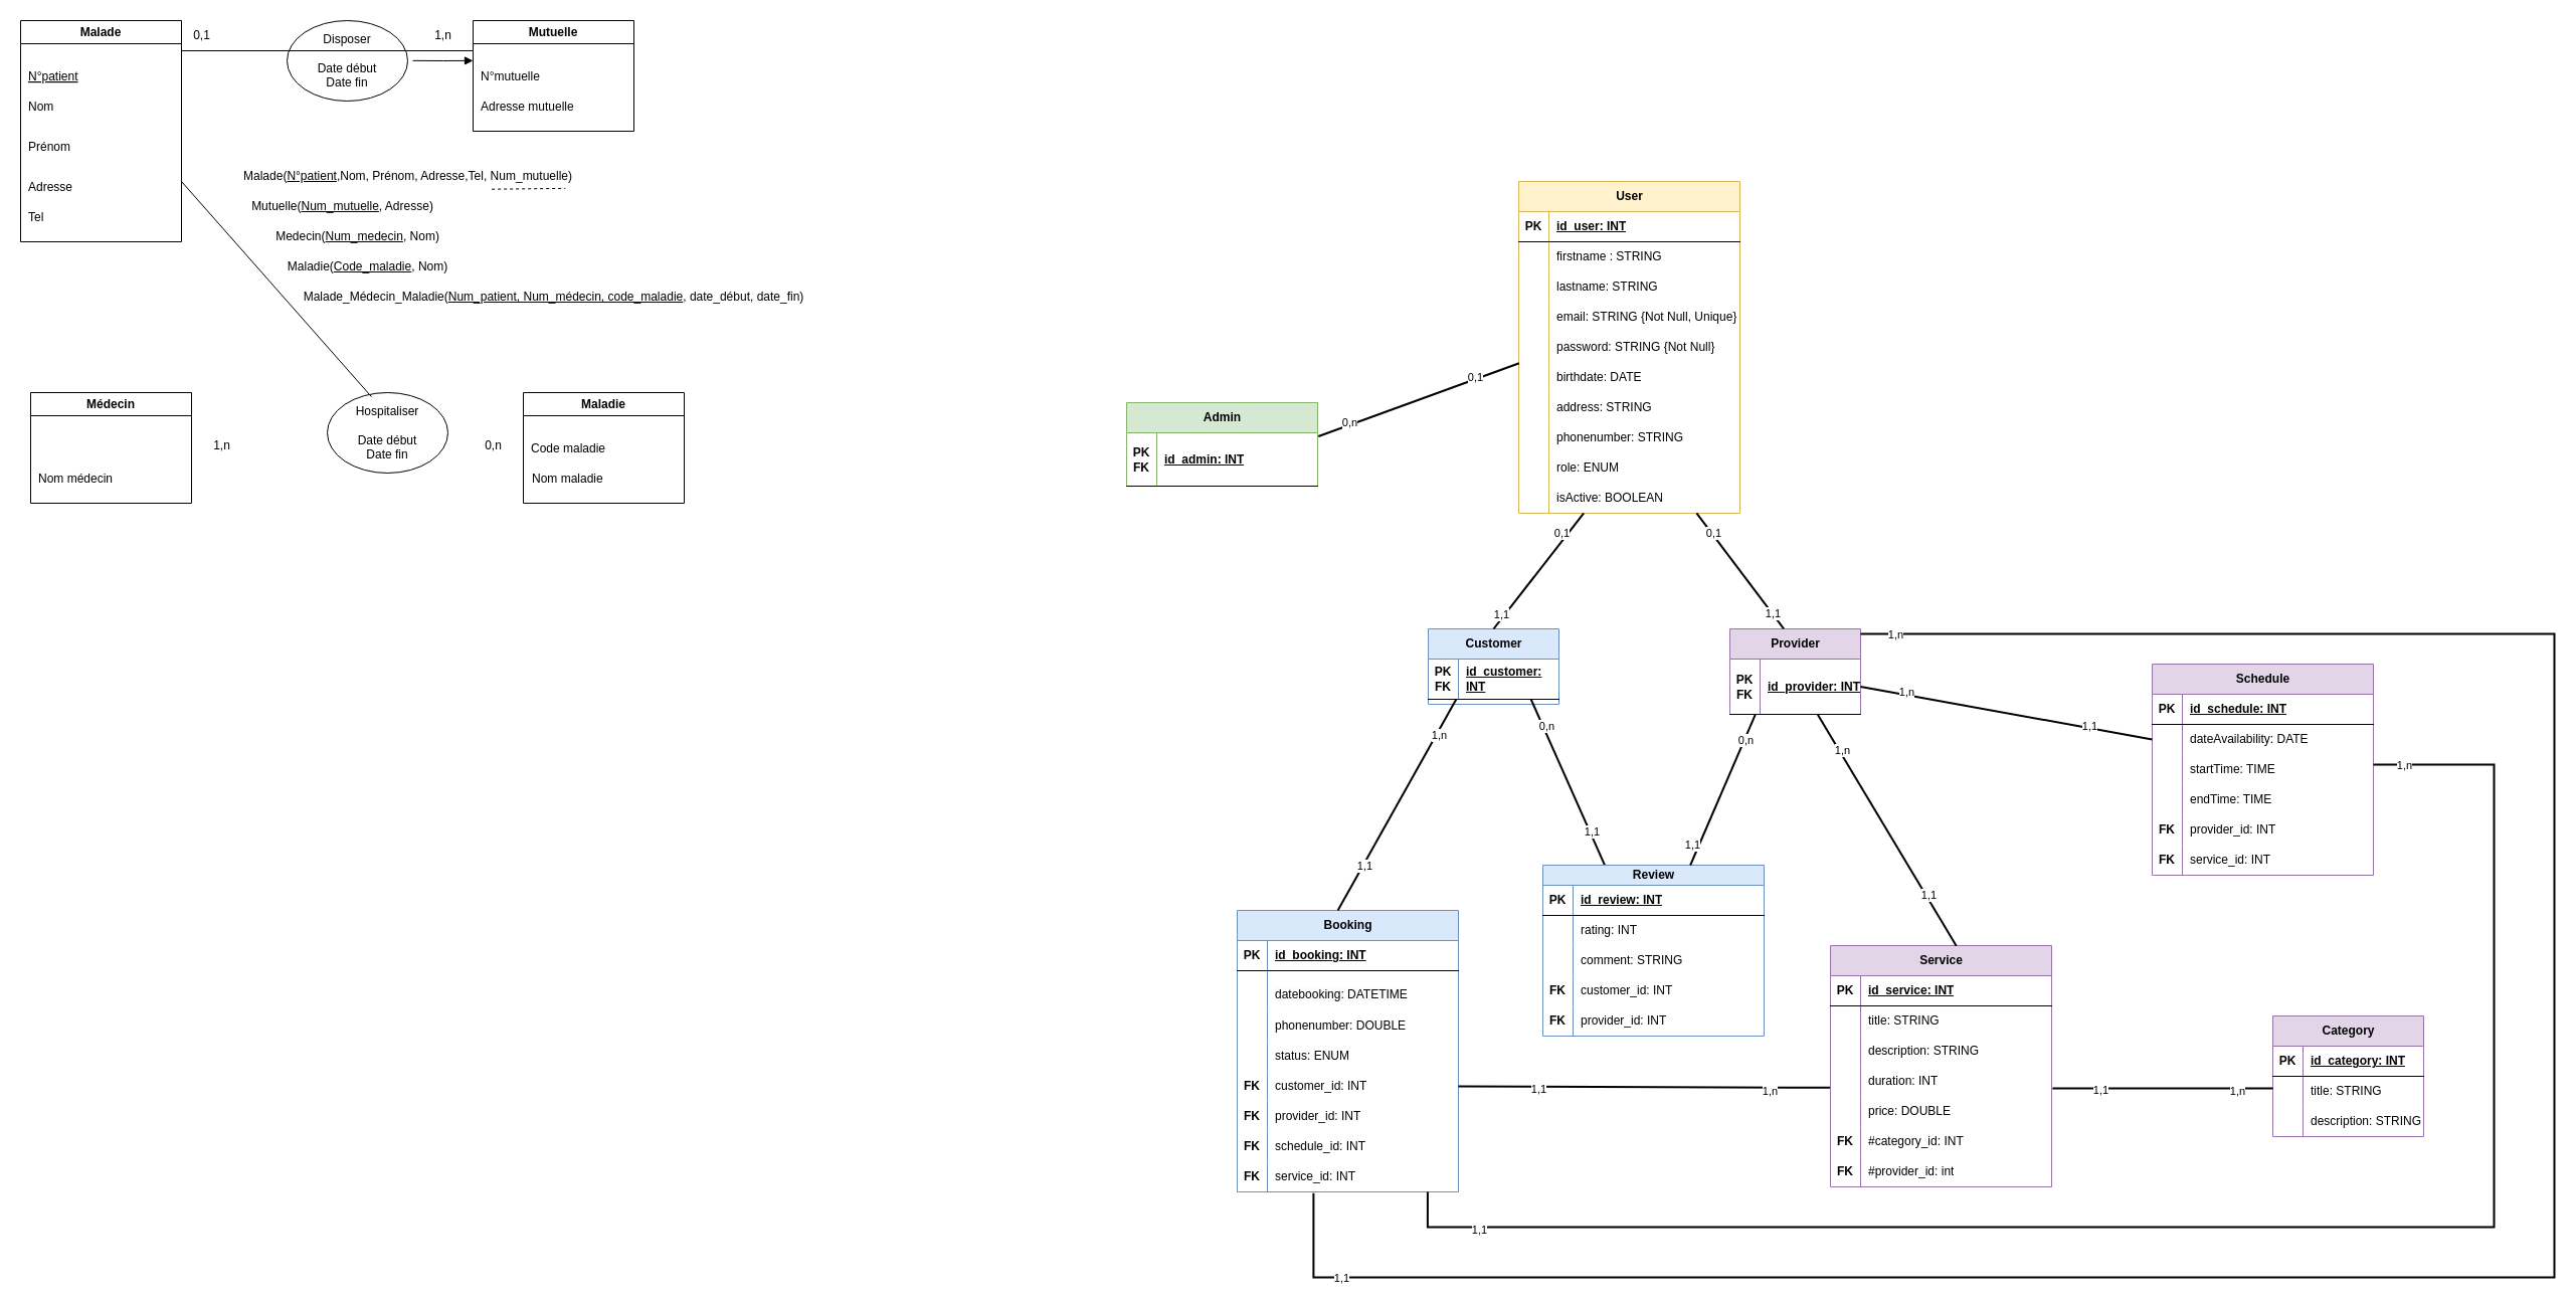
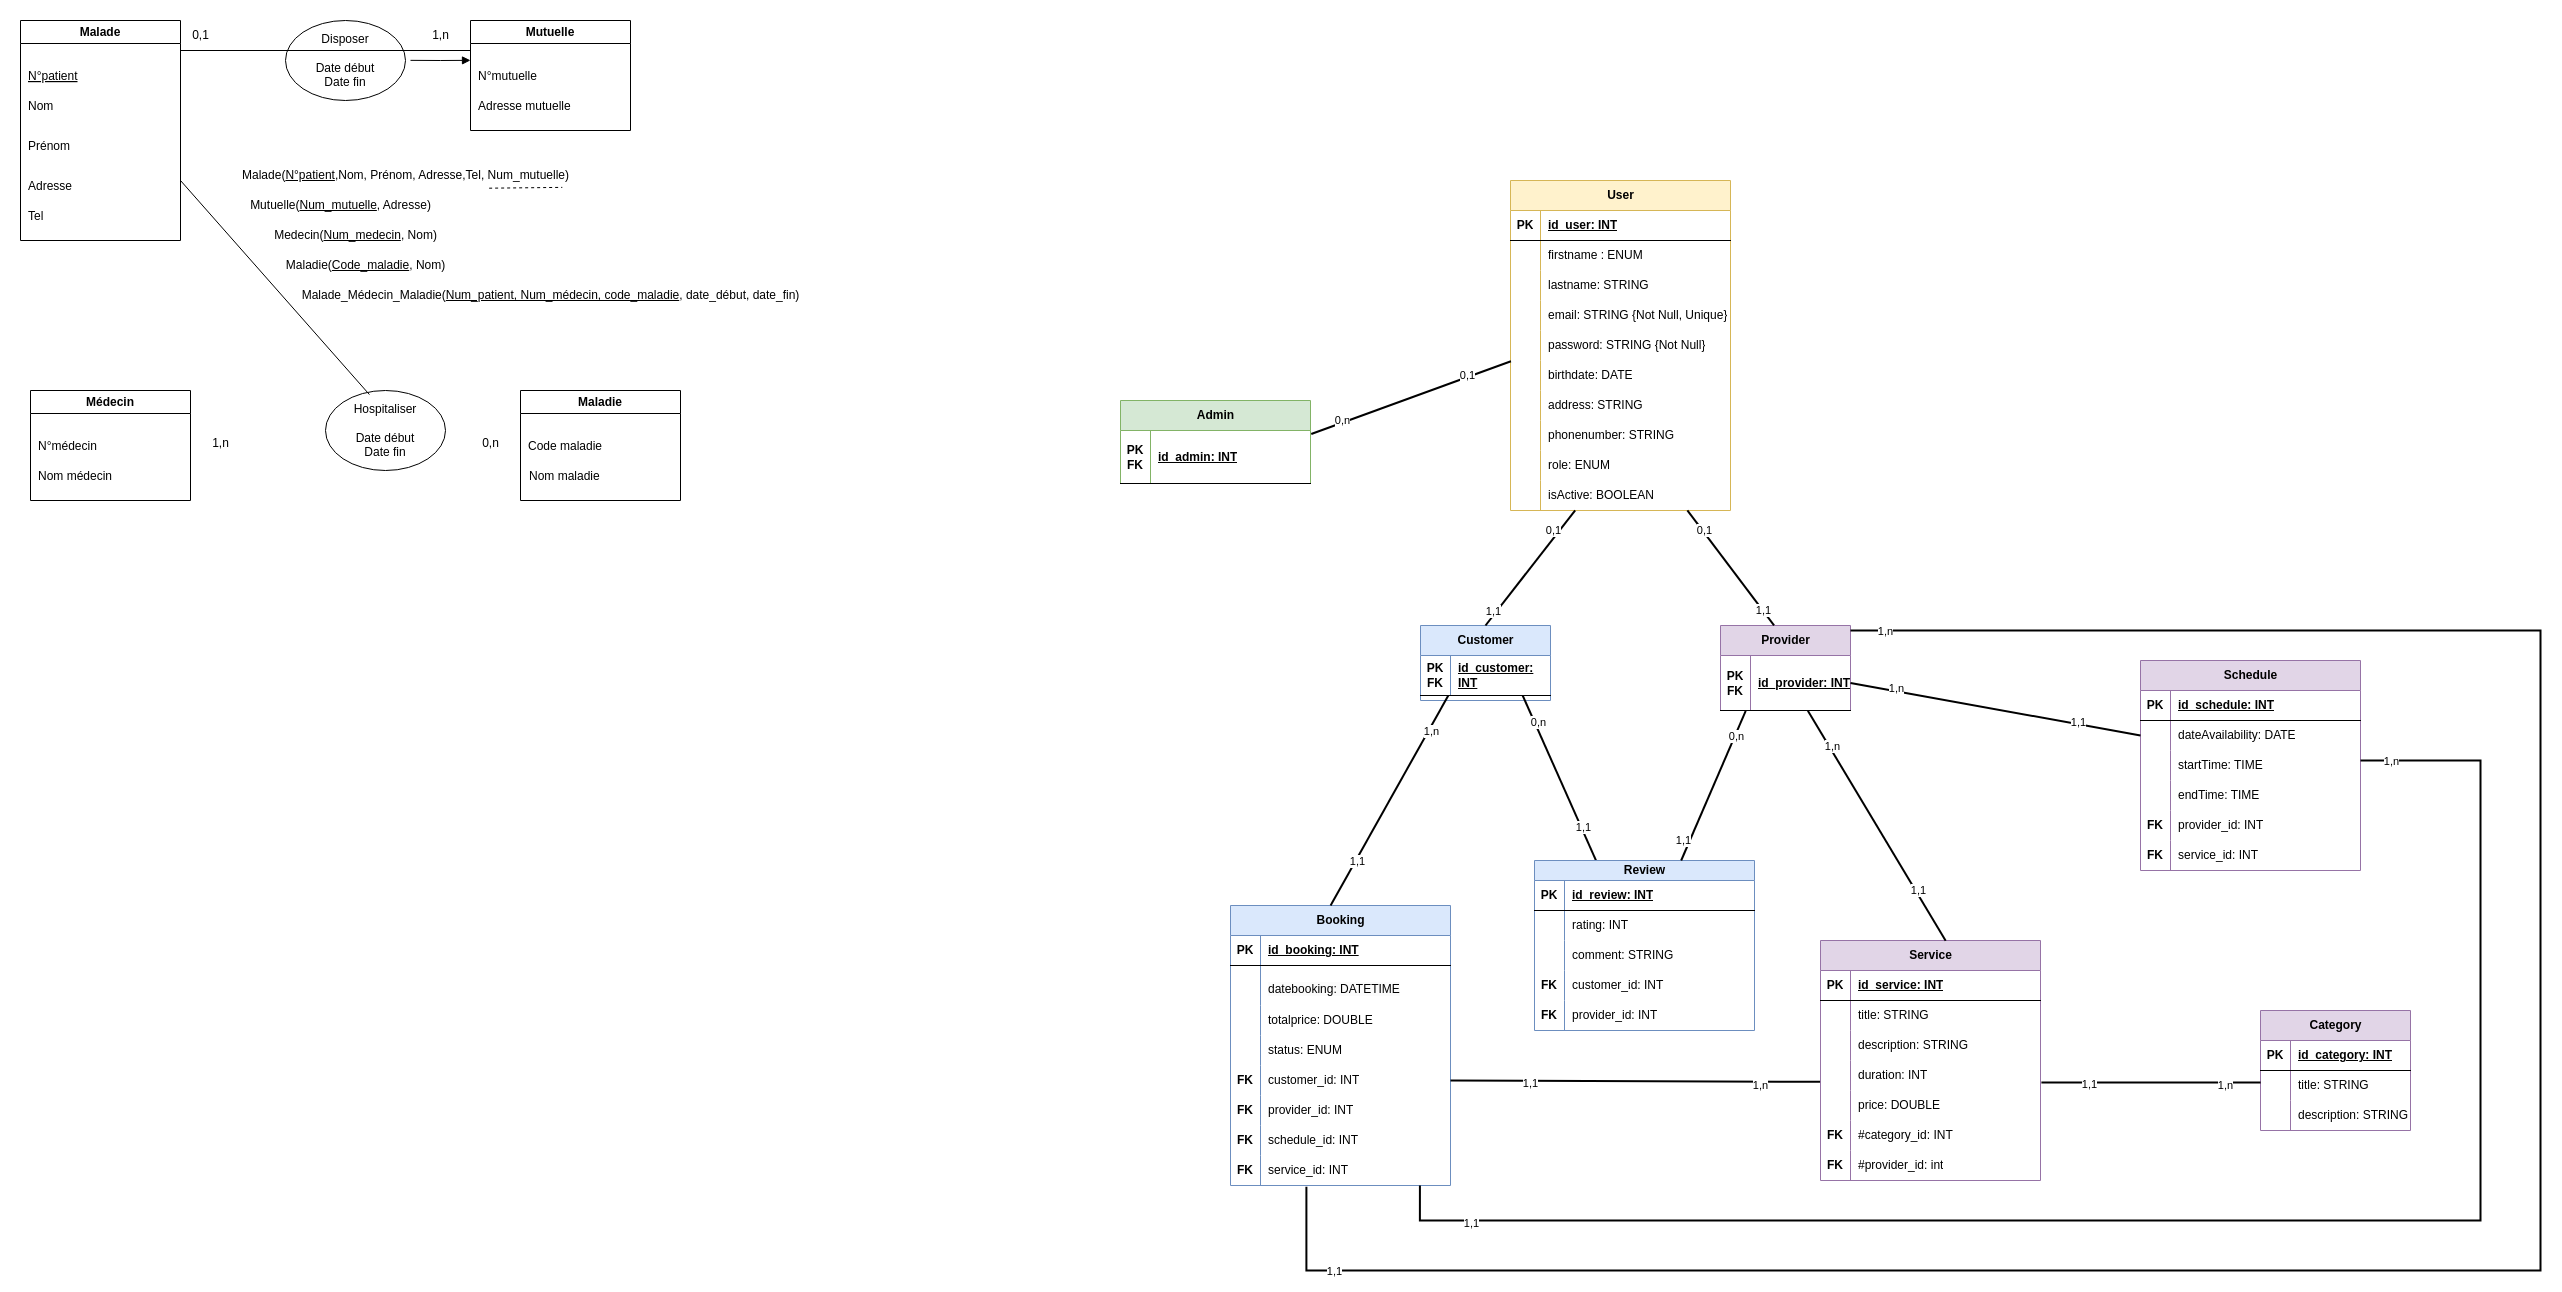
- <mxCell id="38" value="firstname : STRING" style="shape=partialRectangle;connectable=0;fillColor=none;top=0;left=0;bottom=0;right=0;align=left;spacingLeft=6;overflow=hidden;whiteSpace=wrap;html=1;" parent="36" vertex="1"><mxGeometry x="30" width="190" height="30" as="geometry"><mxRectangle width="190" height="30" as="alternateBounds" /></mxGeometry></mxCell>
+ <mxCell id="38" value="firstname : ENUM" style="shape=partialRectangle;connectable=0;fillColor=none;top=0;left=0;bottom=0;right=0;align=left;spacingLeft=6;overflow=hidden;whiteSpace=wrap;html=1;" parent="36" vertex="1"><mxGeometry x="30" width="190" height="30" as="geometry"><mxRectangle width="190" height="30" as="alternateBounds" /></mxGeometry></mxCell>
+ <mxCell id="15" value="N°médecin" style="shape=partialRectangle;overflow=hidden;connectable=0;fillColor=none;top=0;left=0;bottom=0;right=0;align=left;spacingLeft=6;" parent="14" vertex="1"><mxGeometry y="40" width="140" height="30" as="geometry"><mxRectangle width="230" height="30" as="alternateBounds" /></mxGeometry></mxCell>
- <mxCell id="95" value="phonenumber: DOUBLE" style="shape=partialRectangle;connectable=0;fillColor=none;top=0;left=0;bottom=0;right=0;align=left;spacingLeft=6;overflow=hidden;whiteSpace=wrap;html=1;" parent="93" vertex="1"><mxGeometry x="30" width="190" height="30" as="geometry"><mxRectangle width="190" height="30" as="alternateBounds" /></mxGeometry></mxCell>
+ <mxCell id="95" value="totalprice: DOUBLE" style="shape=partialRectangle;connectable=0;fillColor=none;top=0;left=0;bottom=0;right=0;align=left;spacingLeft=6;overflow=hidden;whiteSpace=wrap;html=1;" parent="93" vertex="1"><mxGeometry x="30" width="190" height="30" as="geometry"><mxRectangle width="190" height="30" as="alternateBounds" /></mxGeometry></mxCell>
